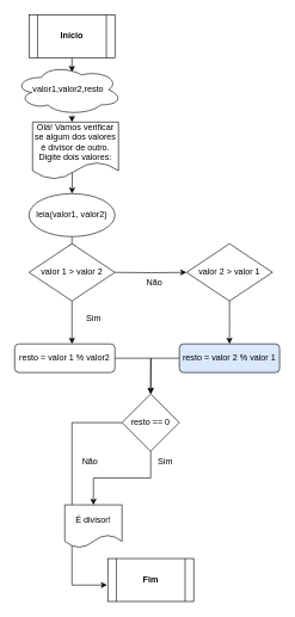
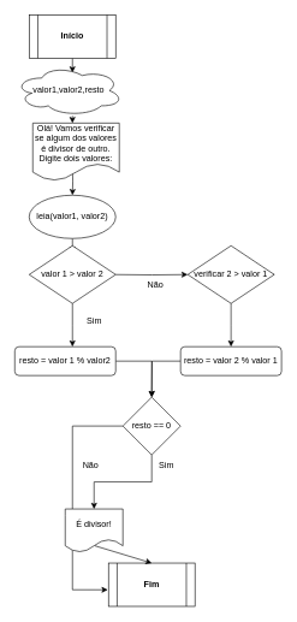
- <mxCell id="17" value="valor 2 &amp;gt; valor 1" style="rhombus;whiteSpace=wrap;html=1;" vertex="1" parent="1"><mxGeometry x="260" y="340" width="120" height="80" as="geometry" /></mxCell>
+ <mxCell id="17" value="verificar 2 &amp;gt; valor 1" style="rhombus;whiteSpace=wrap;html=1;" vertex="1" parent="1"><mxGeometry x="260" y="340" width="120" height="80" as="geometry" /></mxCell>
- <mxCell id="22" value="resto = valor 2 % valor 1" style="rounded=1;whiteSpace=wrap;html=1;fillColor=#dae8fc;" vertex="1" parent="1"><mxGeometry x="250" y="480" width="140" height="40" as="geometry" /></mxCell>
+ <mxCell id="22" value="resto = valor 2 % valor 1" style="rounded=1;whiteSpace=wrap;html=1;" vertex="1" parent="1"><mxGeometry x="250" y="480" width="140" height="40" as="geometry" /></mxCell>
+ <mxCell id="29" value="" style="endArrow=classic;html=1;rounded=0;exitX=0.513;exitY=0.85;exitDx=0;exitDy=0;exitPerimeter=0;entryX=0.5;entryY=0;entryDx=0;entryDy=0;" edge="1" parent="1" source="26" target="4"><mxGeometry width="50" height="50" relative="1" as="geometry"><mxPoint x="90" y="500" as="sourcePoint" /><mxPoint x="140" y="450" as="targetPoint" /></mxGeometry></mxCell>
